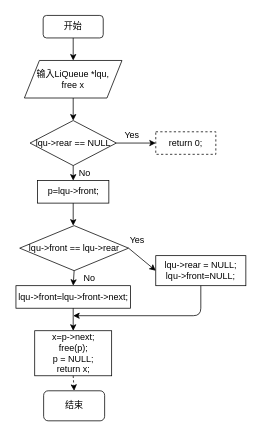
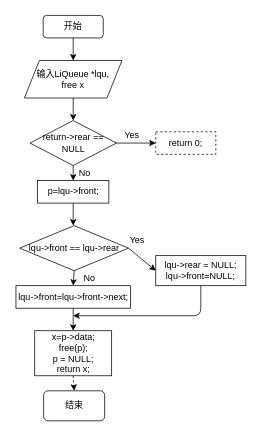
- <mxCell id="4" value="lqu-&amp;gt;rear == NULL" style="rhombus;whiteSpace=wrap;html=1;" vertex="1" parent="1"><mxGeometry x="39.5" y="160" width="115" height="60" as="geometry" /></mxCell>
+ <mxCell id="4" value="return-&amp;gt;rear == NULL" style="rhombus;whiteSpace=wrap;html=1;" vertex="1" parent="1"><mxGeometry x="39.5" y="160" width="115" height="60" as="geometry" /></mxCell>
- <mxCell id="10" value="x=p-&amp;gt;next;&lt;br&gt;free(p);&lt;br&gt;p = NULL;&lt;br&gt;return x;" style="rounded=0;whiteSpace=wrap;html=1;" vertex="1" parent="1"><mxGeometry x="45.75" y="440" width="102.5" height="60" as="geometry" /></mxCell>
+ <mxCell id="10" value="x=p-&amp;gt;data;&lt;br&gt;free(p);&lt;br&gt;p = NULL;&lt;br&gt;return x;" style="rounded=0;whiteSpace=wrap;html=1;" vertex="1" parent="1"><mxGeometry x="45.75" y="440" width="102.5" height="60" as="geometry" /></mxCell>
